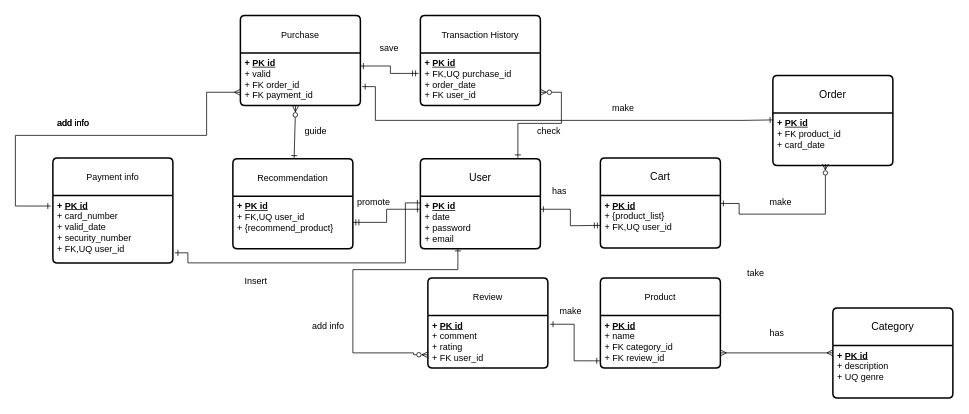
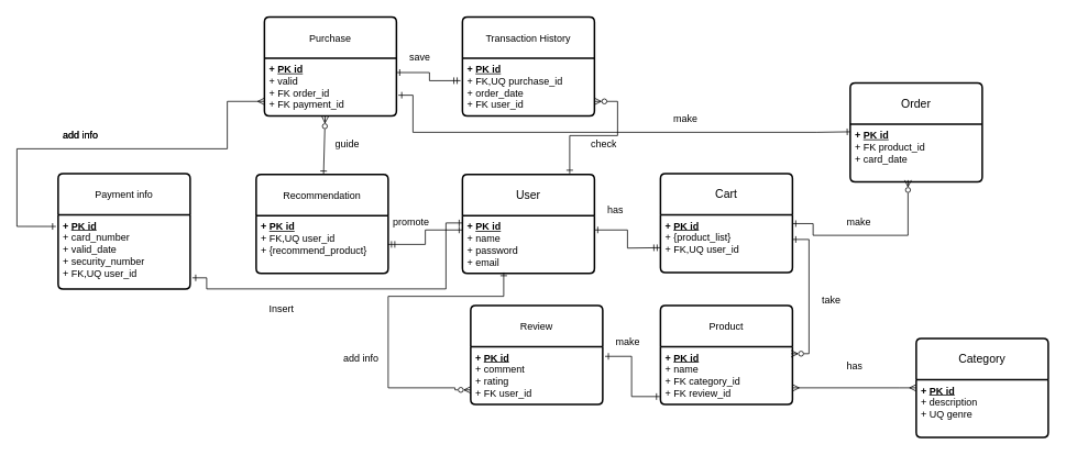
- <mxCell id="37" value="&lt;span style=&quot;text-align: center;&quot;&gt;save&lt;/span&gt;" style="text;strokeColor=none;fillColor=none;spacingLeft=4;spacingRight=4;overflow=hidden;rotatable=0;points=[[0,0.5],[1,0.5]];portConstraint=eastwest;fontSize=12;whiteSpace=wrap;html=1;" vertex="1" parent="1"><mxGeometry x="500" y="50" width="60" height="30" as="geometry" /></mxCell>
+ <mxCell id="37" value="&lt;span style=&quot;text-align: center;&quot;&gt;save&lt;/span&gt;" style="text;strokeColor=none;fillColor=none;spacingLeft=4;spacingRight=4;overflow=hidden;rotatable=0;points=[[0,0.5],[1,0.5]];portConstraint=eastwest;fontSize=12;whiteSpace=wrap;html=1;" vertex="1" parent="1"><mxGeometry x="490" y="55" width="60" height="30" as="geometry" /></mxCell>
- <mxCell id="3" value="&lt;b&gt;+&amp;nbsp;&lt;/b&gt;&lt;b&gt;&lt;u&gt;PK id&lt;/u&gt;&lt;/b&gt;&lt;div&gt;+ date&lt;/div&gt;&lt;div&gt;+ password&lt;/div&gt;&lt;div&gt;+ email&lt;/div&gt;" style="align=left;strokeColor=none;fillColor=none;spacingLeft=4;fontSize=12;verticalAlign=top;resizable=0;rotatable=0;part=1;html=1;" vertex="1" parent="2"><mxGeometry y="50" width="160" height="70" as="geometry" /></mxCell>
+ <mxCell id="3" value="&lt;b&gt;+&amp;nbsp;&lt;/b&gt;&lt;b&gt;&lt;u&gt;PK id&lt;/u&gt;&lt;/b&gt;&lt;div&gt;+ name&lt;/div&gt;&lt;div&gt;+ password&lt;/div&gt;&lt;div&gt;+ email&lt;/div&gt;" style="align=left;strokeColor=none;fillColor=none;spacingLeft=4;fontSize=12;verticalAlign=top;resizable=0;rotatable=0;part=1;html=1;" vertex="1" parent="2"><mxGeometry y="50" width="160" height="70" as="geometry" /></mxCell>
+ <mxCell id="26" value="" style="endArrow=ERone;html=1;rounded=0;exitX=0.99;exitY=0.123;exitDx=0;exitDy=0;exitPerimeter=0;edgeStyle=orthogonalEdgeStyle;startArrow=ERzeroToMany;startFill=0;endFill=0;" edge="1" parent="1" source="7" target="21"><mxGeometry relative="1" as="geometry"><mxPoint x="980" y="424.79" as="sourcePoint" /><mxPoint x="986.4" y="300" as="targetPoint" /><Array as="points"><mxPoint x="980" y="429" /><mxPoint x="980" y="290" /></Array></mxGeometry></mxCell>
